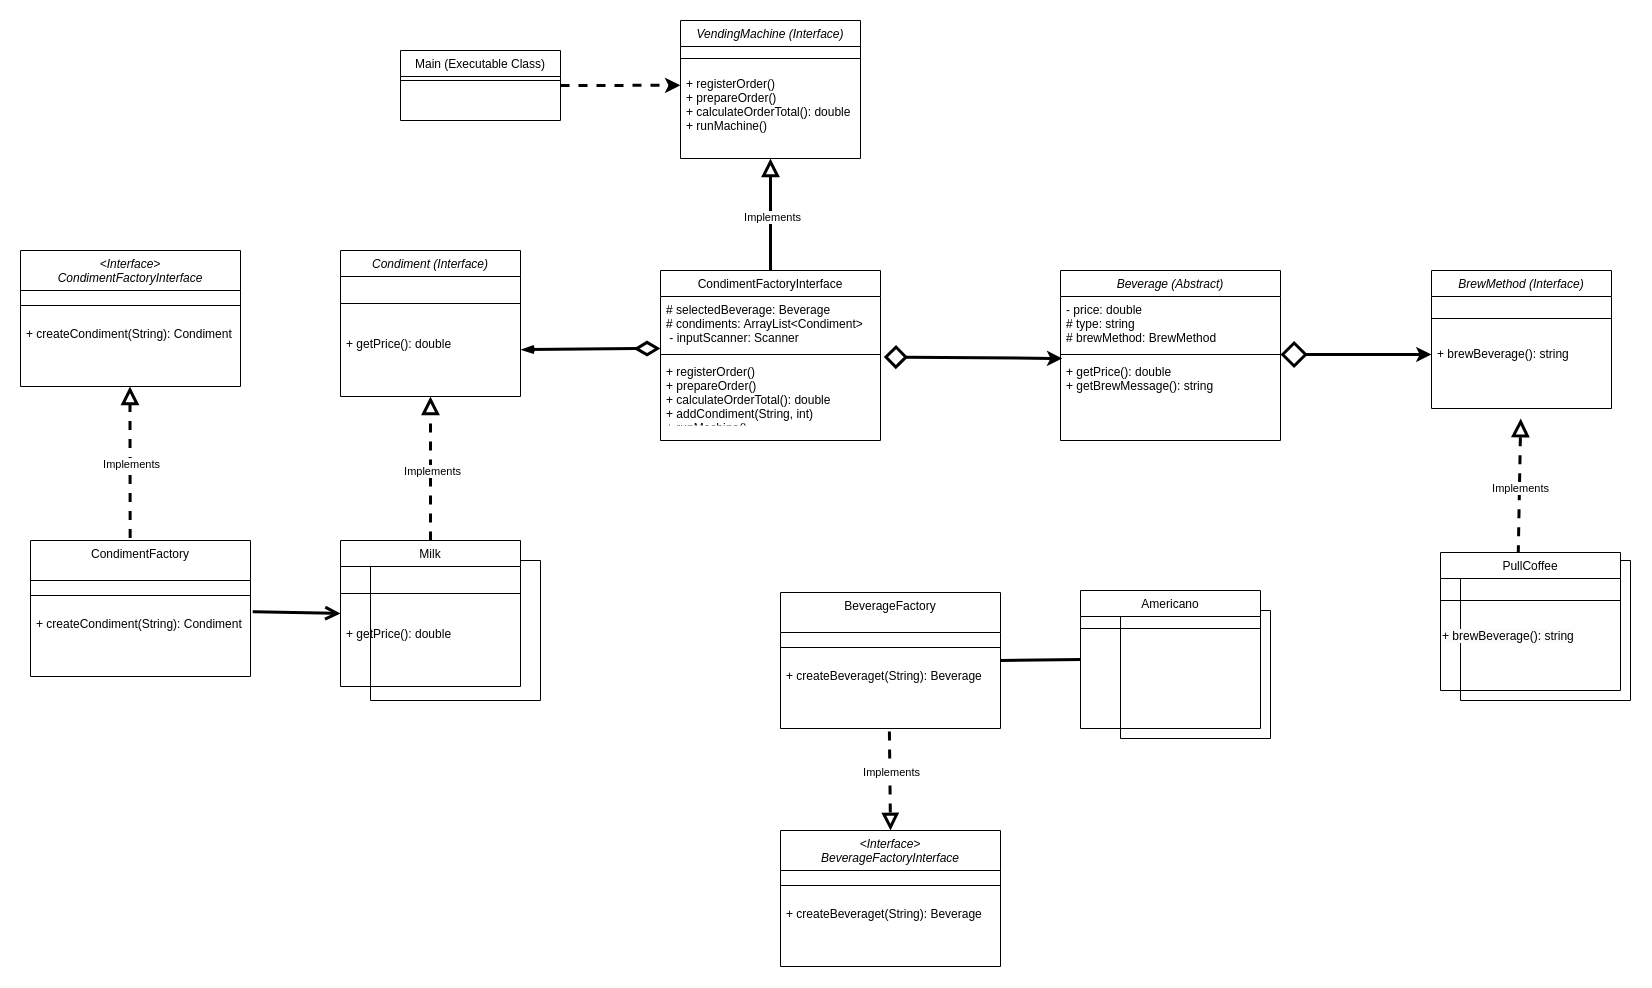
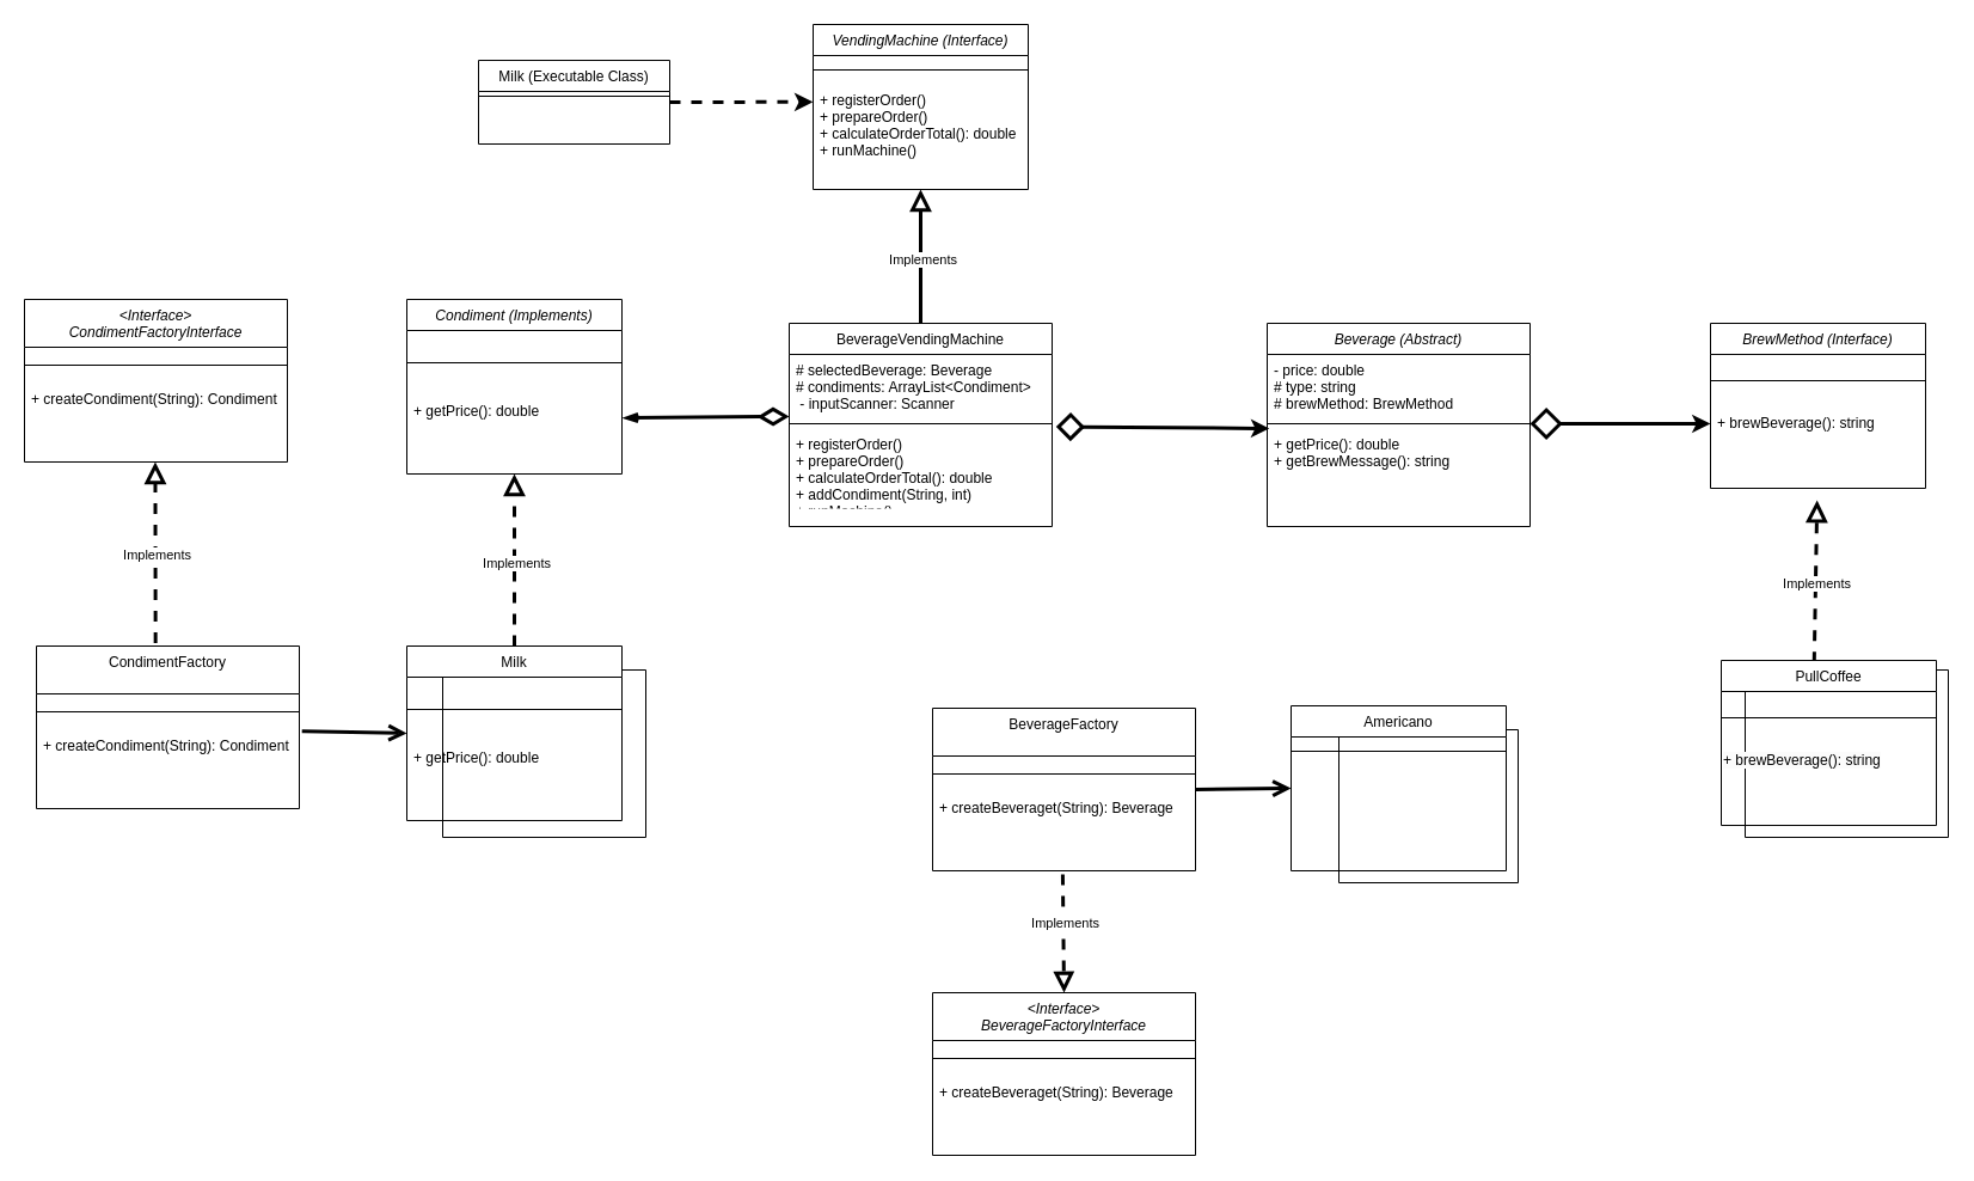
- <mxCell id="5" value="Main (Executable Class)" style="swimlane;fontStyle=0;align=center;verticalAlign=top;childLayout=stackLayout;horizontal=1;startSize=26;horizontalStack=0;resizeParent=1;resizeLast=0;collapsible=1;marginBottom=0;rounded=0;shadow=0;strokeWidth=1;" parent="1" vertex="1"><mxGeometry x="400" y="50" width="160" height="70" as="geometry"><mxRectangle x="340" y="380" width="170" height="26" as="alternateBounds" /></mxGeometry></mxCell>
+ <mxCell id="5" value="Milk (Executable Class)" style="swimlane;fontStyle=0;align=center;verticalAlign=top;childLayout=stackLayout;horizontal=1;startSize=26;horizontalStack=0;resizeParent=1;resizeLast=0;collapsible=1;marginBottom=0;rounded=0;shadow=0;strokeWidth=1;" parent="1" vertex="1"><mxGeometry x="400" y="50" width="160" height="70" as="geometry"><mxRectangle x="340" y="380" width="170" height="26" as="alternateBounds" /></mxGeometry></mxCell>
- <mxCell id="17" value="Condiment (Interface)" style="swimlane;fontStyle=2;align=center;verticalAlign=top;childLayout=stackLayout;horizontal=1;startSize=26;horizontalStack=0;resizeParent=1;resizeLast=0;collapsible=1;marginBottom=0;rounded=0;shadow=0;strokeWidth=1;" parent="1" vertex="1"><mxGeometry x="340" y="250" width="180" height="146" as="geometry"><mxRectangle x="130" y="380" width="160" height="26" as="alternateBounds" /></mxGeometry></mxCell>
+ <mxCell id="17" value="Condiment (Implements)" style="swimlane;fontStyle=2;align=center;verticalAlign=top;childLayout=stackLayout;horizontal=1;startSize=26;horizontalStack=0;resizeParent=1;resizeLast=0;collapsible=1;marginBottom=0;rounded=0;shadow=0;strokeWidth=1;" parent="1" vertex="1"><mxGeometry x="340" y="250" width="180" height="146" as="geometry"><mxRectangle x="130" y="380" width="160" height="26" as="alternateBounds" /></mxGeometry></mxCell>
- <mxCell id="7" value="CondimentFactoryInterface" style="swimlane;fontStyle=0;align=center;verticalAlign=top;childLayout=stackLayout;horizontal=1;startSize=26;horizontalStack=0;resizeParent=1;resizeLast=0;collapsible=1;marginBottom=0;rounded=0;shadow=0;strokeWidth=1;" parent="1" vertex="1"><mxGeometry x="660" y="270" width="220" height="170" as="geometry"><mxRectangle x="130" y="380" width="160" height="26" as="alternateBounds" /></mxGeometry></mxCell>
+ <mxCell id="7" value="BeverageVendingMachine" style="swimlane;fontStyle=0;align=center;verticalAlign=top;childLayout=stackLayout;horizontal=1;startSize=26;horizontalStack=0;resizeParent=1;resizeLast=0;collapsible=1;marginBottom=0;rounded=0;shadow=0;strokeWidth=1;" parent="1" vertex="1"><mxGeometry x="660" y="270" width="220" height="170" as="geometry"><mxRectangle x="130" y="380" width="160" height="26" as="alternateBounds" /></mxGeometry></mxCell>
- <mxCell id="57" value="" style="endArrow=none;html=1;rounded=0;entryX=0;entryY=0.5;entryDx=0;entryDy=0;endFill=0;strokeWidth=3;endSize=9;exitX=1;exitY=0.5;exitDx=0;exitDy=0;" parent="1" source="54" target="37" edge="1"><mxGeometry width="50" height="50" relative="1" as="geometry"><mxPoint x="320" y="770" as="sourcePoint" /><mxPoint x="350" y="623" as="targetPoint" /></mxGeometry></mxCell>
+ <mxCell id="57" value="" style="endArrow=open;html=1;rounded=0;entryX=0;entryY=0.5;entryDx=0;entryDy=0;endFill=0;strokeWidth=3;endSize=9;exitX=1;exitY=0.5;exitDx=0;exitDy=0;" parent="1" source="54" target="37" edge="1"><mxGeometry width="50" height="50" relative="1" as="geometry"><mxPoint x="320" y="770" as="sourcePoint" /><mxPoint x="350" y="623" as="targetPoint" /></mxGeometry></mxCell>
